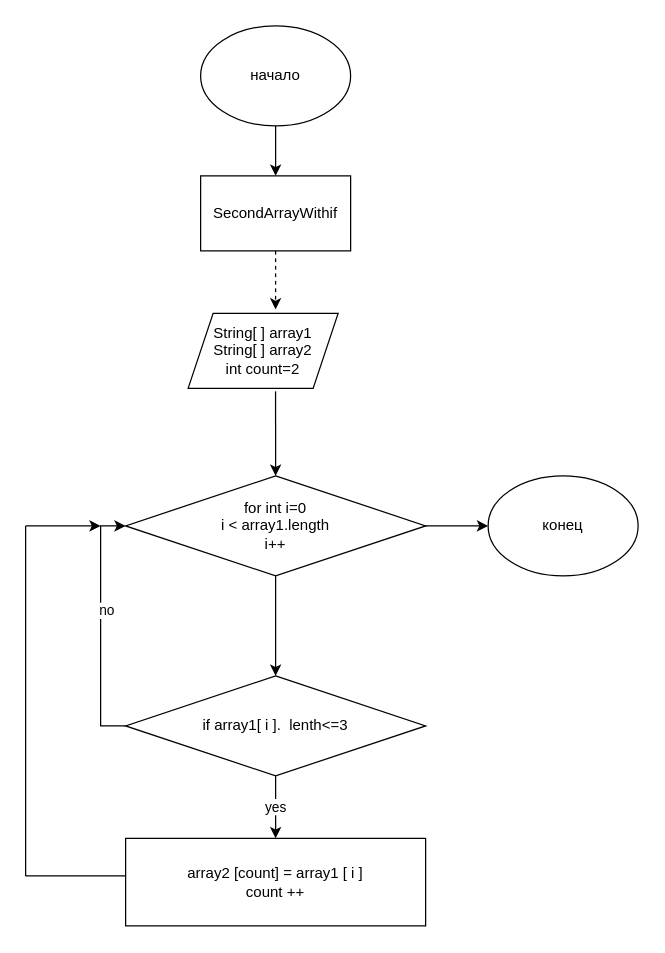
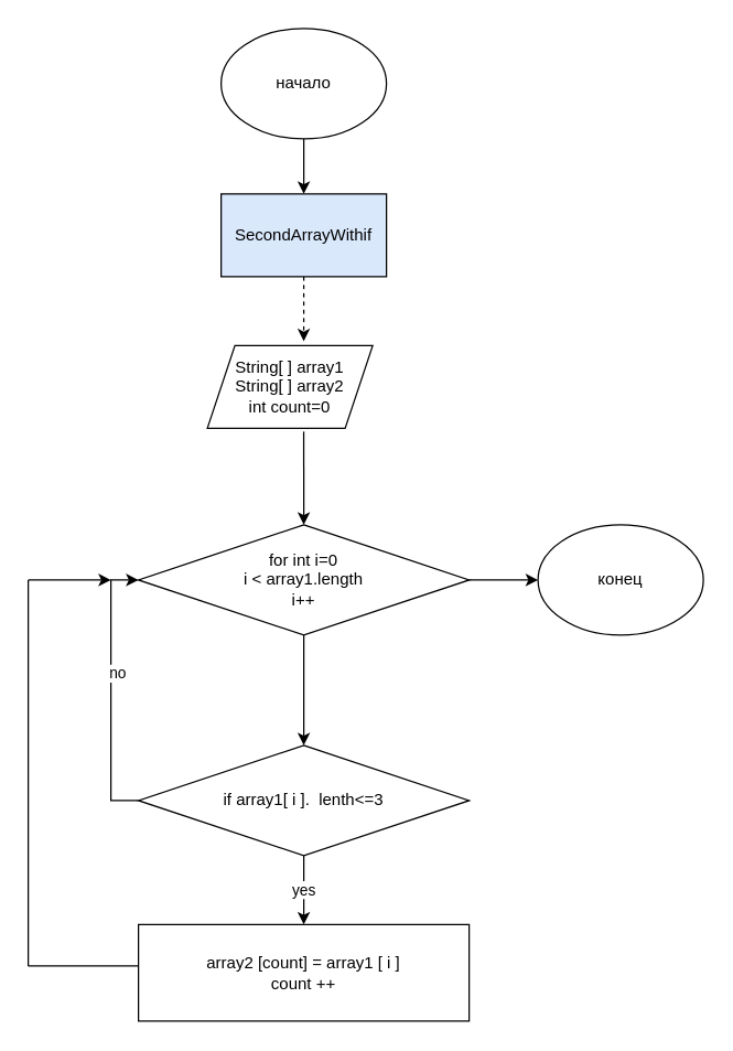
- <mxCell id="5" value="SecondArrayWithif" style="rounded=0;whiteSpace=wrap;html=1;" vertex="1" parent="1"><mxGeometry x="160" y="140" width="120" height="60" as="geometry" /></mxCell>
+ <mxCell id="5" value="SecondArrayWithif" style="rounded=0;whiteSpace=wrap;html=1;fillColor=#dae8fc;" vertex="1" parent="1"><mxGeometry x="160" y="140" width="120" height="60" as="geometry" /></mxCell>
- <mxCell id="6" value="String[ ] array1&lt;br&gt;String[ ] array2&lt;br&gt;int count=2" style="shape=parallelogram;perimeter=parallelogramPerimeter;whiteSpace=wrap;html=1;fixedSize=1;" vertex="1" parent="1"><mxGeometry x="150" y="250" width="120" height="60" as="geometry" /></mxCell>
+ <mxCell id="6" value="String[ ] array1&lt;br&gt;String[ ] array2&lt;br&gt;int count=0" style="shape=parallelogram;perimeter=parallelogramPerimeter;whiteSpace=wrap;html=1;fixedSize=1;" vertex="1" parent="1"><mxGeometry x="150" y="250" width="120" height="60" as="geometry" /></mxCell>
